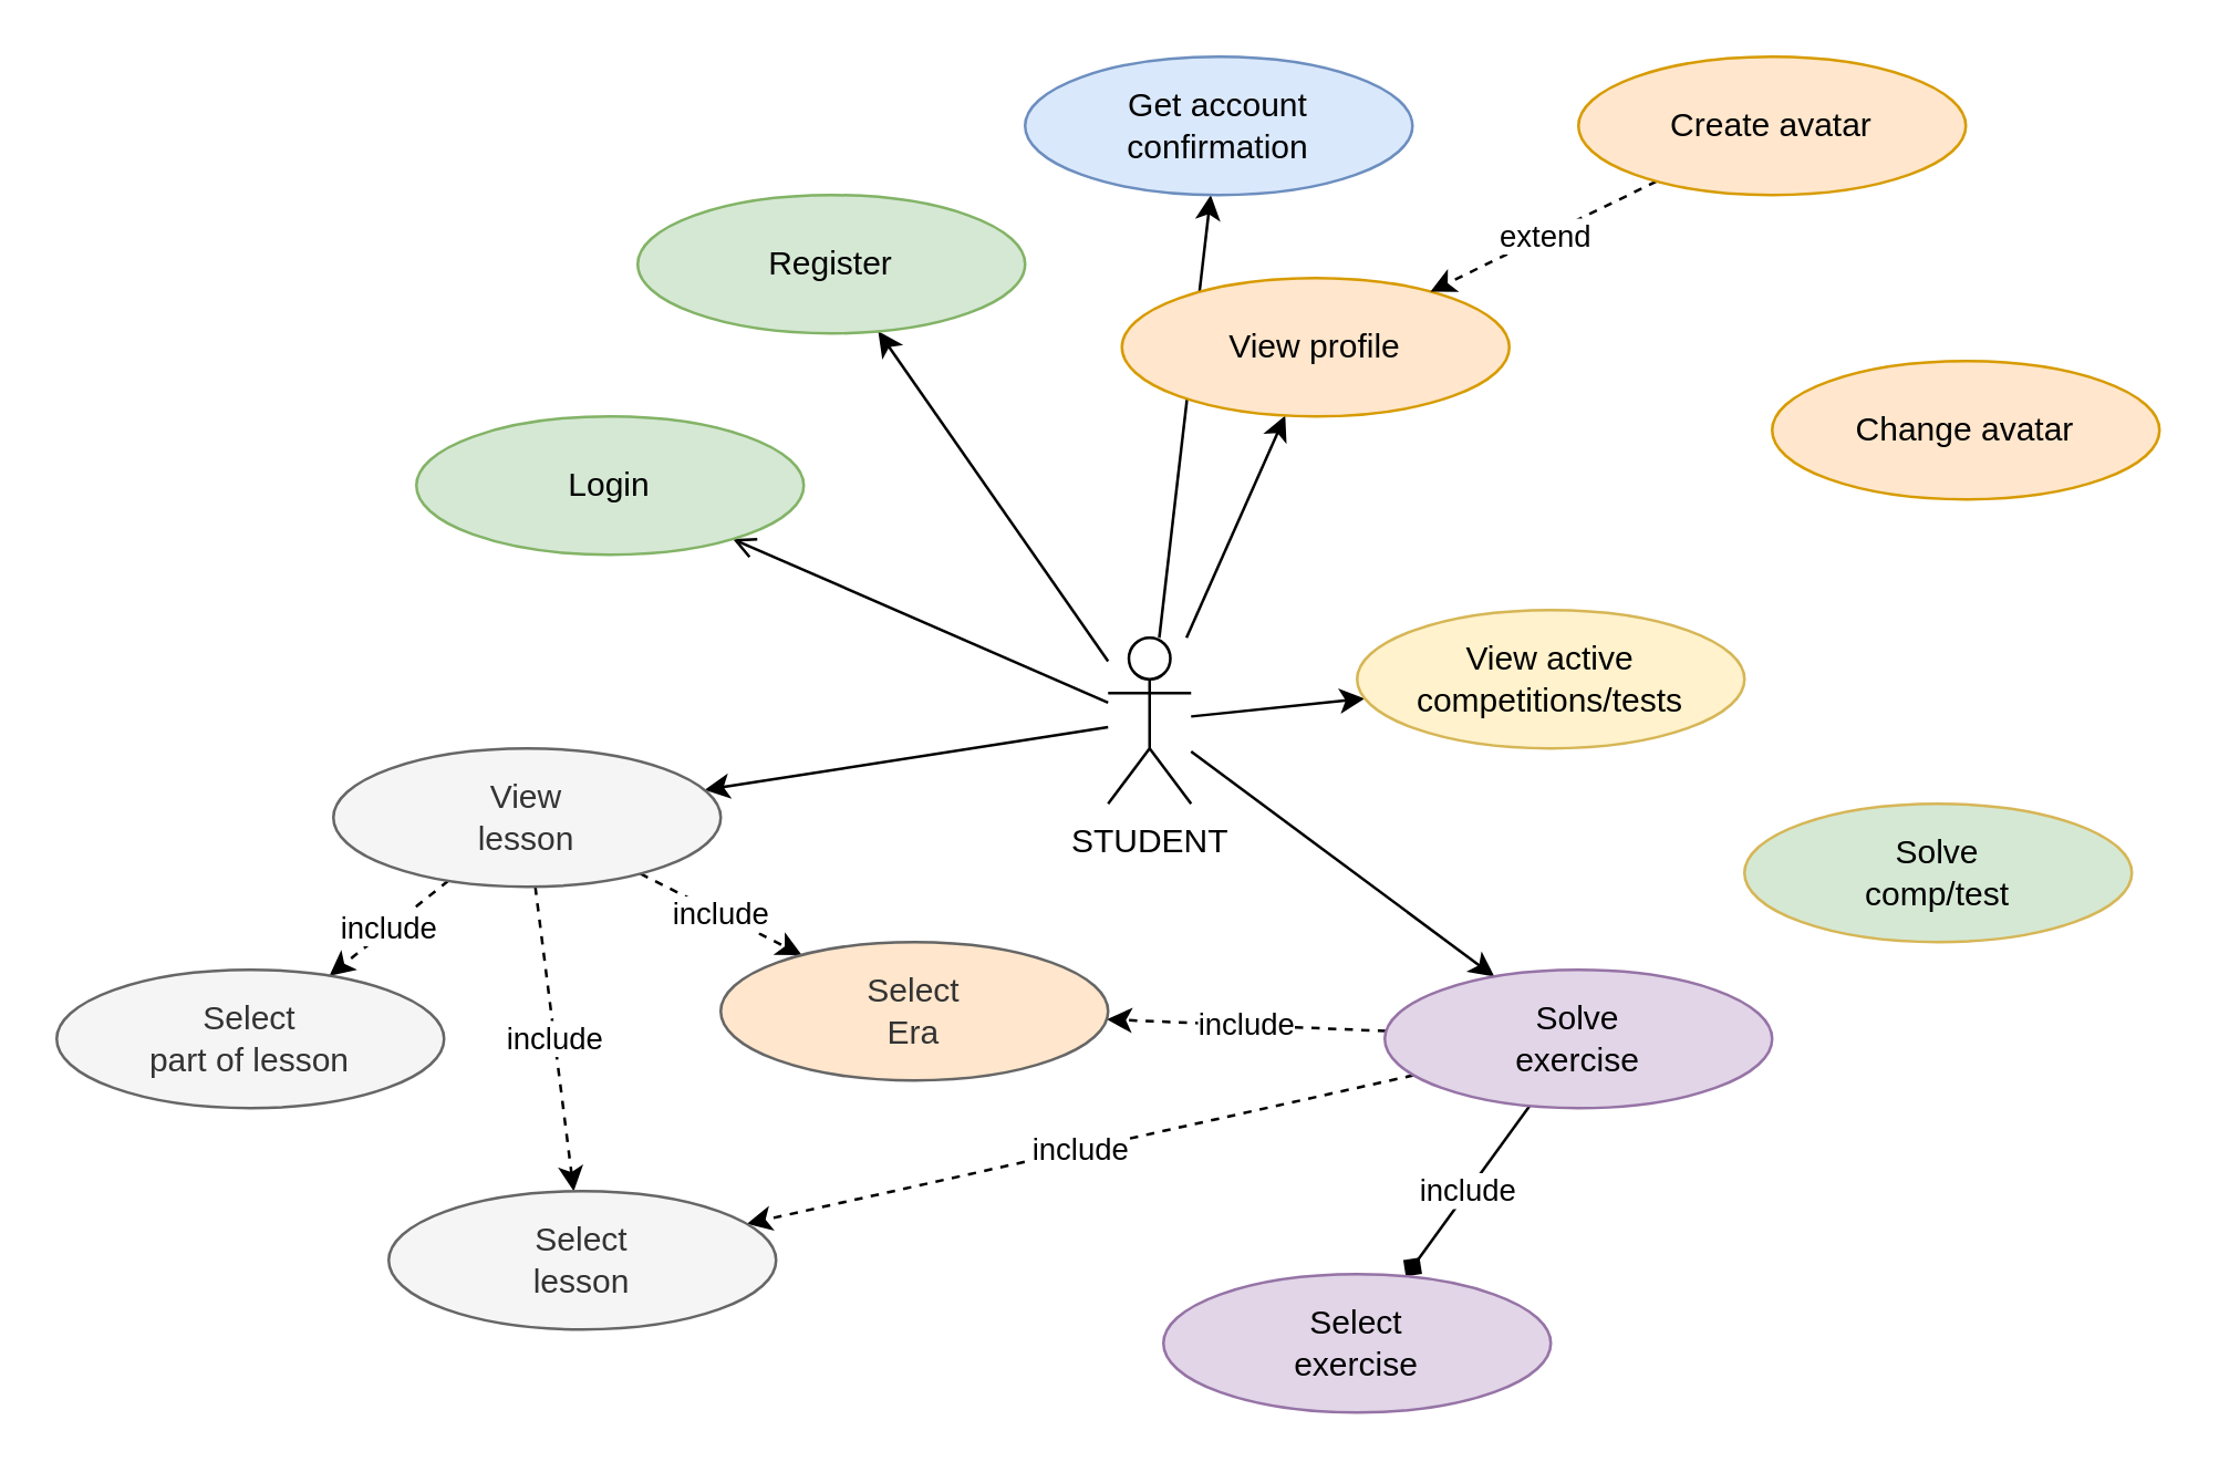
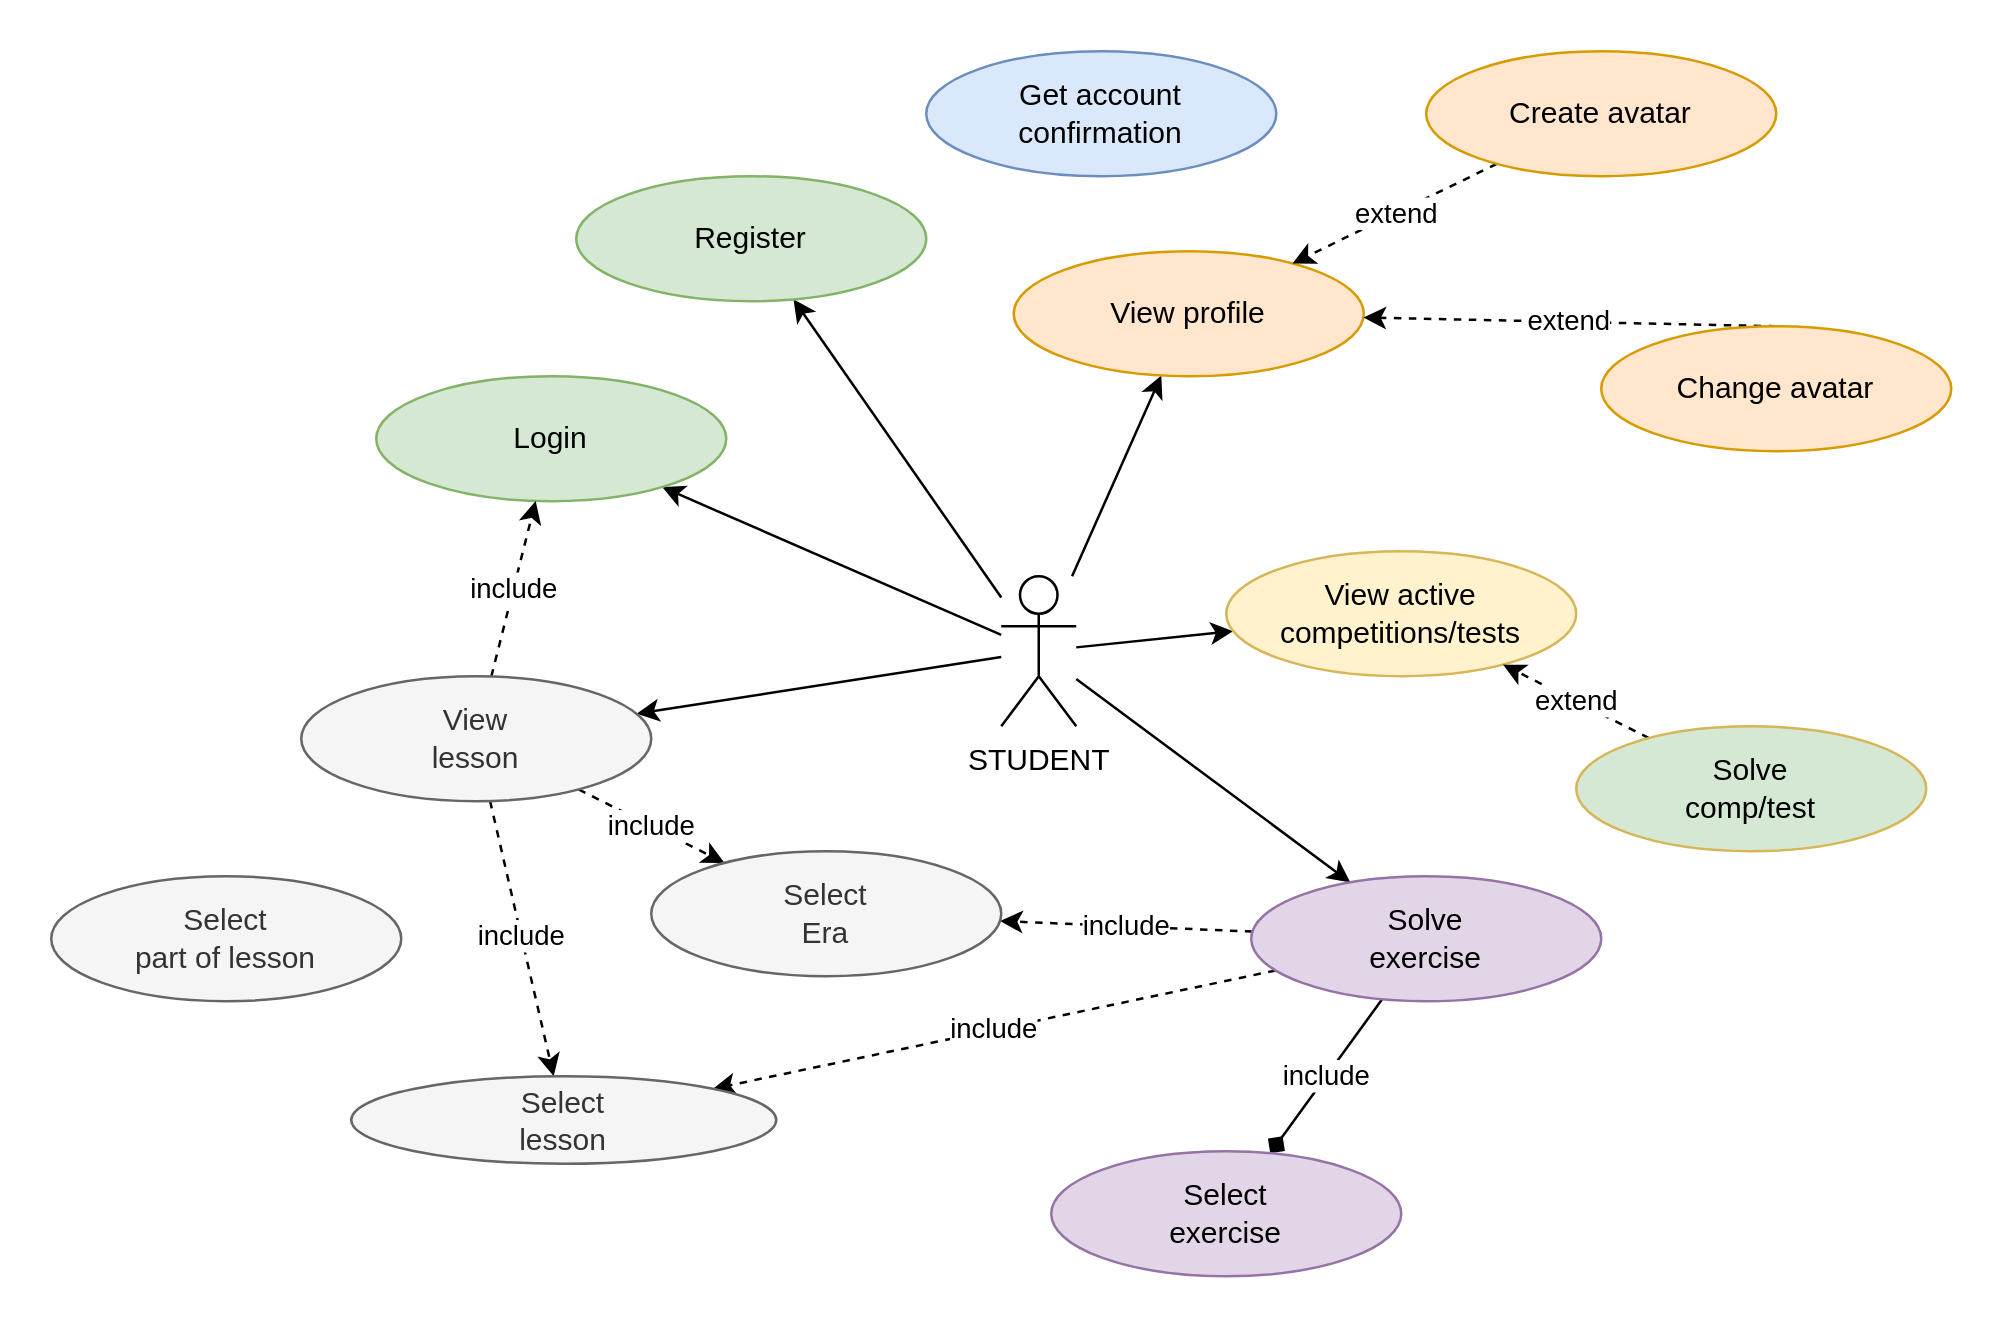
+ <mxCell id="16" value="extend" style="rounded=0;orthogonalLoop=1;jettySize=auto;html=1;dashed=1;exitX=0.5;exitY=0;exitDx=0;exitDy=0;" edge="1" parent="1" source="17" target="13"><mxGeometry relative="1" as="geometry" /></mxCell>
- <mxCell id="4" style="rounded=0;orthogonalLoop=1;jettySize=auto;html=1;" edge="1" parent="1" source="9" target="12"><mxGeometry relative="1" as="geometry" /></mxCell>
- <mxCell id="3" style="rounded=0;orthogonalLoop=1;jettySize=auto;html=1;endArrow=open;" edge="1" parent="1" source="9" target="11"><mxGeometry relative="1" as="geometry" /></mxCell>
+ <mxCell id="3" style="rounded=0;orthogonalLoop=1;jettySize=auto;html=1;" edge="1" parent="1" source="9" target="11"><mxGeometry relative="1" as="geometry" /></mxCell>
+ <mxCell id="19" value="extend" style="rounded=0;orthogonalLoop=1;jettySize=auto;html=1;dashed=1;" edge="1" parent="1" source="20" target="18"><mxGeometry relative="1" as="geometry" /></mxCell>
- <mxCell id="25" value="include" style="rounded=0;orthogonalLoop=1;jettySize=auto;html=1;dashed=1;" edge="1" parent="1" source="28" target="31"><mxGeometry relative="1" as="geometry" /></mxCell>
+ <mxCell id="25" value="include" style="rounded=0;orthogonalLoop=1;jettySize=auto;html=1;dashed=1;" edge="1" parent="1" source="28" target="11"><mxGeometry relative="1" as="geometry" /></mxCell>
- <mxCell id="29" value="Select&lt;br&gt;Era" style="ellipse;whiteSpace=wrap;html=1;fillColor=#ffe6cc;strokeColor=#666666;fontColor=#333333;" vertex="1" parent="1"><mxGeometry x="260" y="340" width="140" height="50" as="geometry" /></mxCell>
+ <mxCell id="29" value="Select&lt;br&gt;Era" style="ellipse;whiteSpace=wrap;html=1;fillColor=#f5f5f5;strokeColor=#666666;fontColor=#333333;" vertex="1" parent="1"><mxGeometry x="260" y="340" width="140" height="50" as="geometry" /></mxCell>
- <mxCell id="30" value="Select&lt;br&gt;lesson" style="ellipse;whiteSpace=wrap;html=1;fillColor=#f5f5f5;strokeColor=#666666;fontColor=#333333;" vertex="1" parent="1"><mxGeometry x="140" y="430" width="140" height="50" as="geometry" /></mxCell>
+ <mxCell id="30" value="Select&lt;br&gt;lesson" style="ellipse;whiteSpace=wrap;html=1;fillColor=#f5f5f5;strokeColor=#666666;fontColor=#333333;" vertex="1" parent="1"><mxGeometry x="140" y="430" width="170" height="35" as="geometry" /></mxCell>
